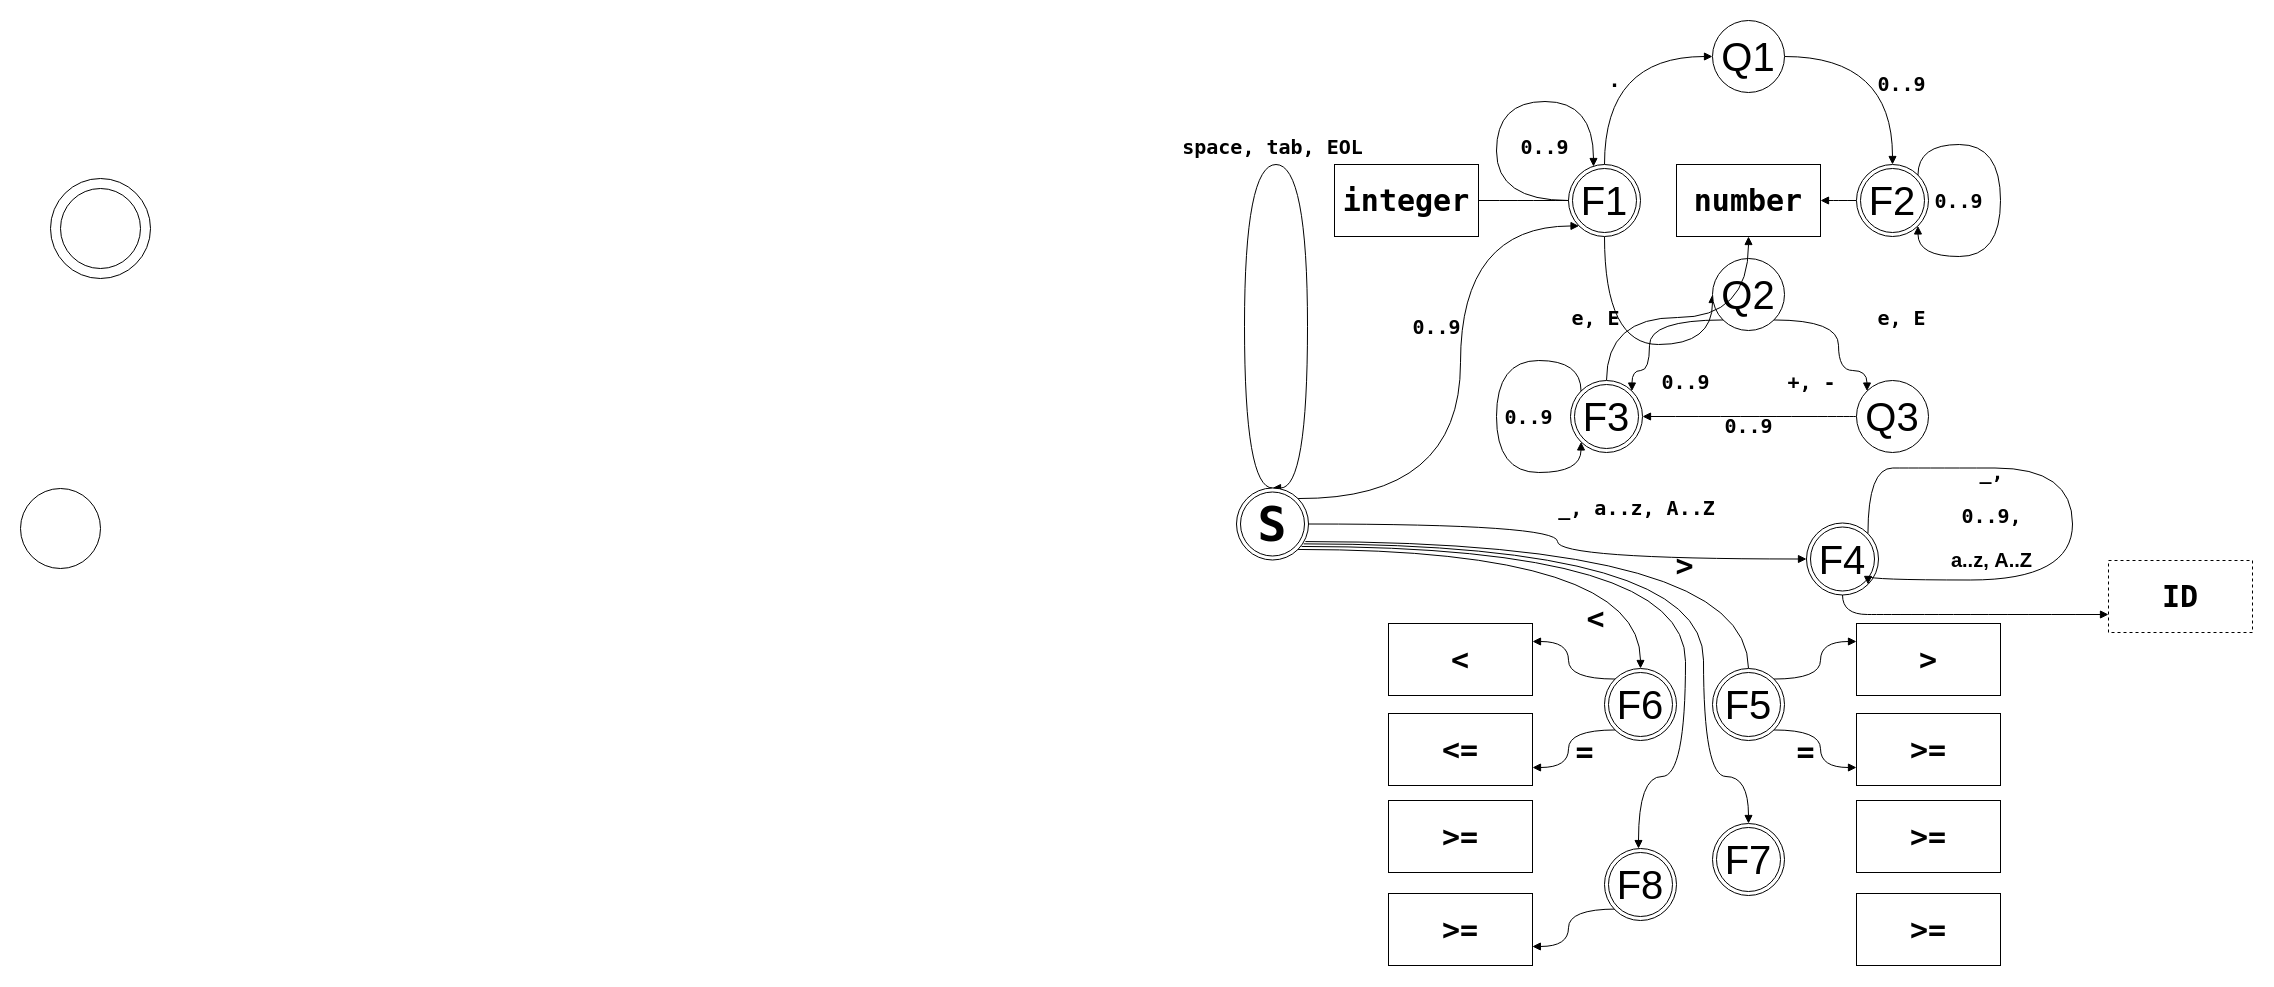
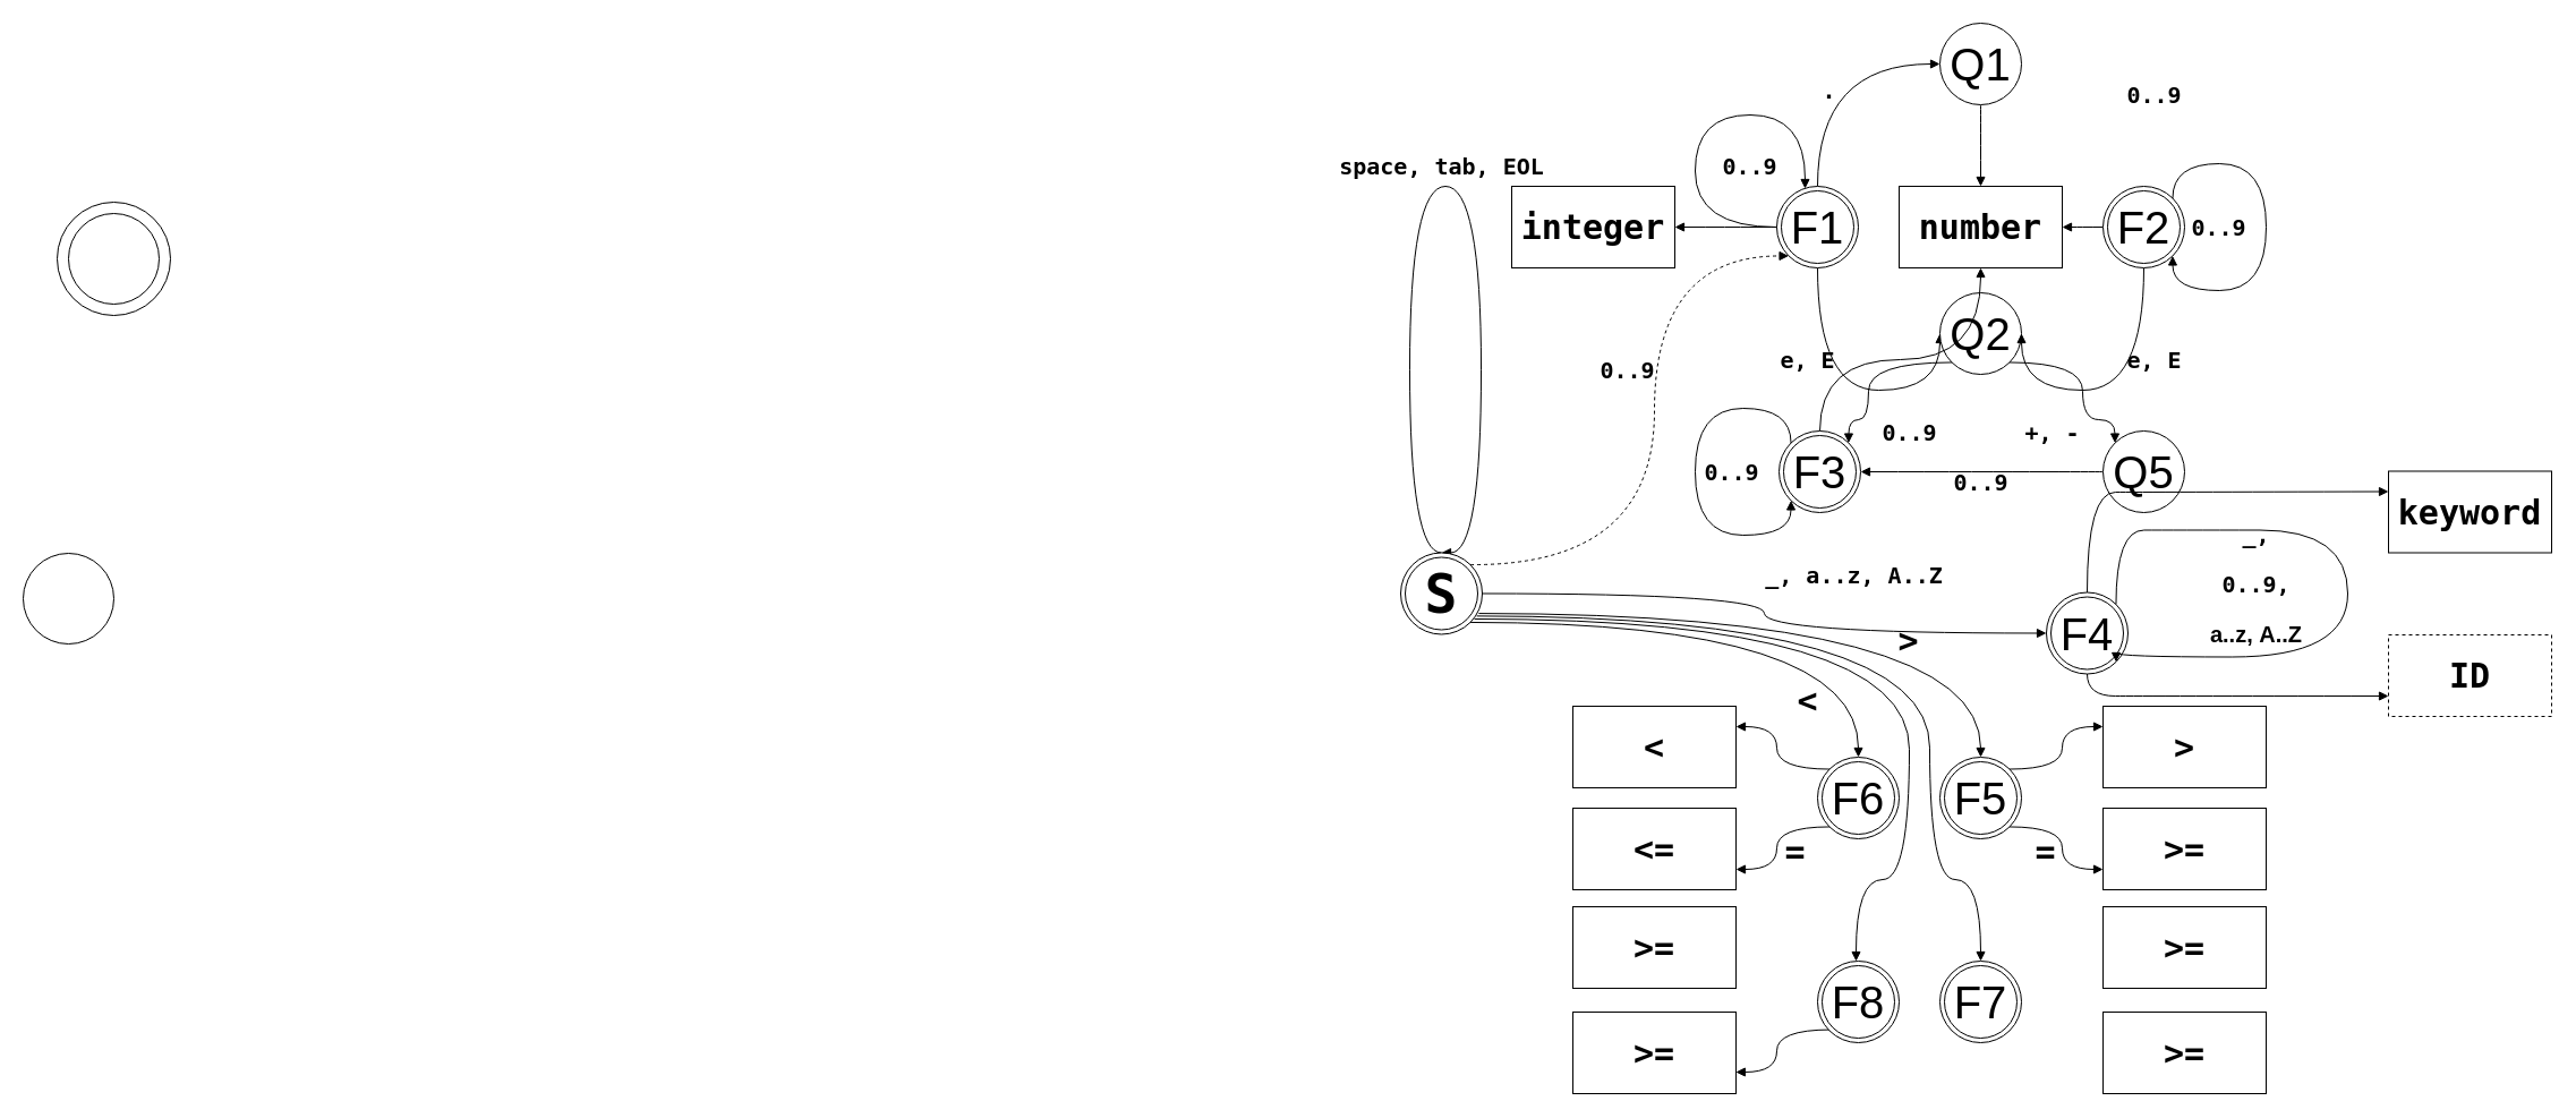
- <mxCell id="20" style="edgeStyle=orthogonalEdgeStyle;curved=1;sketch=0;orthogonalLoop=1;jettySize=auto;html=1;shadow=0;fontFamily=Helvetica;fontSize=20;endArrow=block;endFill=1;" edge="1" parent="1" source="21" target="29"><mxGeometry relative="1" as="geometry" /></mxCell>
+ <mxCell id="20" style="edgeStyle=orthogonalEdgeStyle;curved=1;sketch=0;orthogonalLoop=1;jettySize=auto;html=1;shadow=0;fontFamily=Helvetica;fontSize=20;endArrow=block;endFill=1;" edge="1" parent="1" source="21" target="55"><mxGeometry relative="1" as="geometry" /></mxCell>
- <mxCell id="18" style="edgeStyle=orthogonalEdgeStyle;curved=1;sketch=0;orthogonalLoop=1;jettySize=auto;html=1;entryX=1;entryY=0.5;entryDx=0;entryDy=0;shadow=0;fontFamily=Helvetica;fontSize=30;endArrow=none;endFill=1;" edge="1" parent="1" source="19" target="58"><mxGeometry relative="1" as="geometry" /></mxCell>
+ <mxCell id="18" style="edgeStyle=orthogonalEdgeStyle;curved=1;sketch=0;orthogonalLoop=1;jettySize=auto;html=1;entryX=1;entryY=0.5;entryDx=0;entryDy=0;shadow=0;fontFamily=Helvetica;fontSize=30;endArrow=block;endFill=1;" edge="1" parent="1" source="19" target="58"><mxGeometry relative="1" as="geometry" /></mxCell>
+ <mxCell id="27" style="edgeStyle=orthogonalEdgeStyle;curved=1;sketch=0;orthogonalLoop=1;jettySize=auto;html=1;entryX=1;entryY=0.5;entryDx=0;entryDy=0;shadow=0;fontFamily=Helvetica;fontSize=20;endArrow=block;endFill=1;" edge="1" parent="1" source="29" target="24"><mxGeometry relative="1" as="geometry"><Array as="points"><mxPoint x="1892" y="344" /></Array></mxGeometry></mxCell>
- <mxCell id="7" style="edgeStyle=orthogonalEdgeStyle;curved=1;sketch=0;orthogonalLoop=1;jettySize=auto;html=1;exitX=1;exitY=0;exitDx=0;exitDy=0;shadow=0;fontFamily=Helvetica;fontSize=20;endArrow=block;endFill=1;entryX=0;entryY=1;entryDx=0;entryDy=0;" edge="1" parent="1" source="14" target="19"><mxGeometry relative="1" as="geometry"><mxPoint x="1532" y="236" as="targetPoint" /><Array as="points"><mxPoint x="1460" y="499" /><mxPoint x="1460" y="225" /></Array></mxGeometry></mxCell>
+ <mxCell id="7" style="edgeStyle=orthogonalEdgeStyle;curved=1;sketch=0;orthogonalLoop=1;jettySize=auto;html=1;exitX=1;exitY=0;exitDx=0;exitDy=0;shadow=0;fontFamily=Helvetica;fontSize=20;endArrow=block;endFill=1;entryX=0;entryY=1;entryDx=0;entryDy=0;dashed=1;" edge="1" parent="1" source="14" target="19"><mxGeometry relative="1" as="geometry"><mxPoint x="1532" y="236" as="targetPoint" /><Array as="points"><mxPoint x="1460" y="499" /><mxPoint x="1460" y="225" /></Array></mxGeometry></mxCell>
- <mxCell id="26" value="Q3" style="ellipse;whiteSpace=wrap;html=1;aspect=fixed;shadow=0;labelBackgroundColor=none;labelBorderColor=none;sketch=0;fontFamily=Helvetica;fontSize=40;strokeWidth=1;fillColor=default;gradientColor=none;" vertex="1" parent="1"><mxGeometry x="1856" y="380" width="72" height="72" as="geometry" /></mxCell>
+ <mxCell id="26" value="Q5" style="ellipse;whiteSpace=wrap;html=1;aspect=fixed;shadow=0;labelBackgroundColor=none;labelBorderColor=none;sketch=0;fontFamily=Helvetica;fontSize=40;strokeWidth=1;fillColor=default;gradientColor=none;" vertex="1" parent="1"><mxGeometry x="1856" y="380" width="72" height="72" as="geometry" /></mxCell>
+ <mxCell id="47" style="edgeStyle=orthogonalEdgeStyle;curved=1;sketch=0;orthogonalLoop=1;jettySize=auto;html=1;entryX=0;entryY=0.25;entryDx=0;entryDy=0;shadow=0;fontFamily=Helvetica;fontSize=30;endArrow=block;endFill=1;" edge="1" parent="1" source="48" target="56"><mxGeometry relative="1" as="geometry"><Array as="points"><mxPoint x="1892" y="434" /><mxPoint x="2108" y="434" /></Array></mxGeometry></mxCell>
+ <mxCell id="56" value="&lt;pre style=&quot;font-size: 30px&quot;&gt;&lt;b&gt;keyword&lt;/b&gt;&lt;/pre&gt;" style="whiteSpace=wrap;html=1;shadow=0;labelBackgroundColor=none;labelBorderColor=none;sketch=0;fontFamily=Helvetica;fontSize=20;strokeWidth=1;fillColor=default;gradientColor=none;" vertex="1" parent="1"><mxGeometry x="2108" y="415.5" width="144" height="72" as="geometry" /></mxCell>
- <mxCell id="10" style="edgeStyle=orthogonalEdgeStyle;curved=1;sketch=0;orthogonalLoop=1;jettySize=auto;html=1;shadow=0;fontFamily=Helvetica;fontSize=20;endArrow=none;endFill=1;entryX=0.5;entryY=0;entryDx=0;entryDy=0;exitX=0.957;exitY=0.744;exitDx=0;exitDy=0;exitPerimeter=0;" edge="1" parent="1" source="14" target="54"><mxGeometry relative="1" as="geometry"><mxPoint x="1703" y="641" as="targetPoint" /><Array as="points"><mxPoint x="1748" y="542" /></Array></mxGeometry></mxCell>
+ <mxCell id="10" style="edgeStyle=orthogonalEdgeStyle;curved=1;sketch=0;orthogonalLoop=1;jettySize=auto;html=1;shadow=0;fontFamily=Helvetica;fontSize=20;endArrow=block;endFill=1;entryX=0.5;entryY=0;entryDx=0;entryDy=0;exitX=0.957;exitY=0.744;exitDx=0;exitDy=0;exitPerimeter=0;" edge="1" parent="1" source="14" target="54"><mxGeometry relative="1" as="geometry"><mxPoint x="1703" y="641" as="targetPoint" /><Array as="points"><mxPoint x="1748" y="542" /></Array></mxGeometry></mxCell>
- <mxCell id="72" value="&lt;font style=&quot;font-size: 40px&quot;&gt;F7&lt;/font&gt;" style="ellipse;shape=doubleEllipse;whiteSpace=wrap;html=1;aspect=fixed;shadow=0;labelBackgroundColor=none;labelBorderColor=none;sketch=0;fontFamily=Helvetica;fontSize=40;strokeWidth=1;fillColor=default;gradientColor=none;direction=east;" vertex="1" parent="1"><mxGeometry x="1712" y="823" width="72" height="72" as="geometry" /></mxCell>
+ <mxCell id="72" value="&lt;font style=&quot;font-size: 40px&quot;&gt;F7&lt;/font&gt;" style="ellipse;shape=doubleEllipse;whiteSpace=wrap;html=1;aspect=fixed;shadow=0;labelBackgroundColor=none;labelBorderColor=none;sketch=0;fontFamily=Helvetica;fontSize=40;strokeWidth=1;fillColor=default;gradientColor=none;direction=east;" vertex="1" parent="1"><mxGeometry x="1712" y="848" width="72" height="72" as="geometry" /></mxCell>
